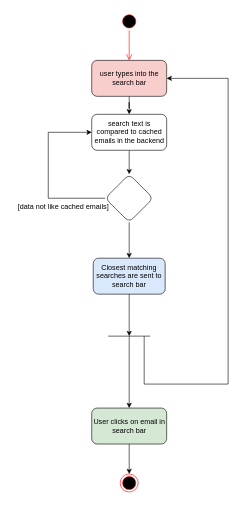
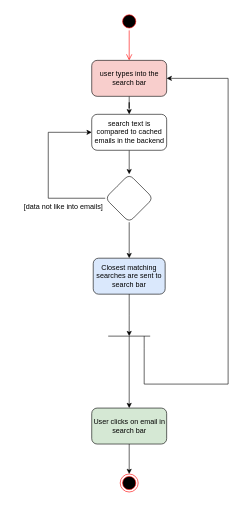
- <mxCell id="11" value="[data not like cached emails]" style="text;html=1;align=center;verticalAlign=middle;resizable=0;points=[];autosize=1;strokeColor=none;fillColor=none;" vertex="1" parent="1"><mxGeometry x="20" y="330" width="170" height="30" as="geometry" /></mxCell>
+ <mxCell id="11" value="[data not like into emails]" style="text;html=1;align=center;verticalAlign=middle;resizable=0;points=[];autosize=1;strokeColor=none;fillColor=none;" vertex="1" parent="1"><mxGeometry x="20" y="330" width="170" height="30" as="geometry" /></mxCell>
